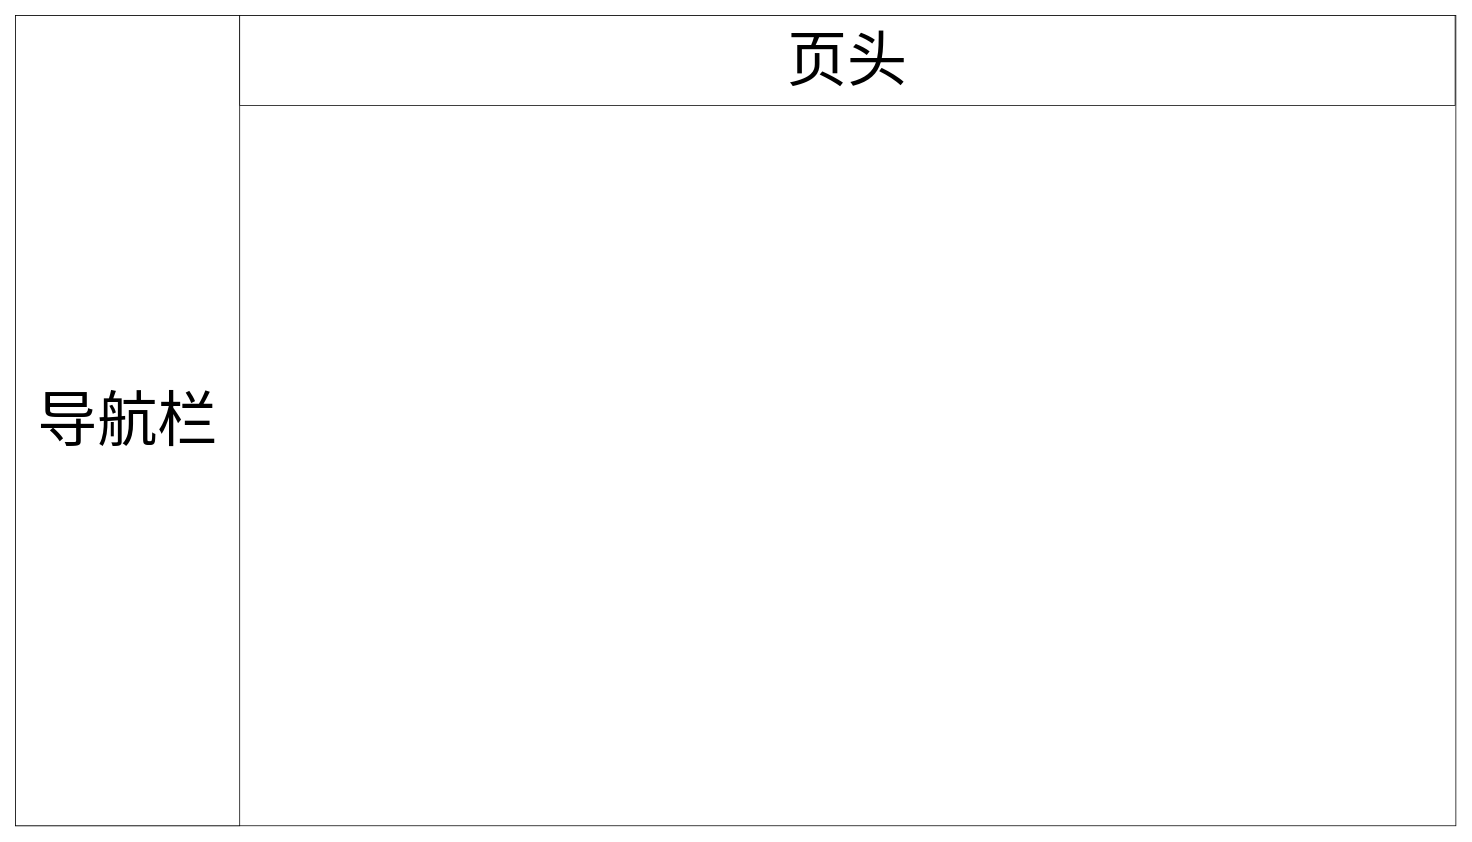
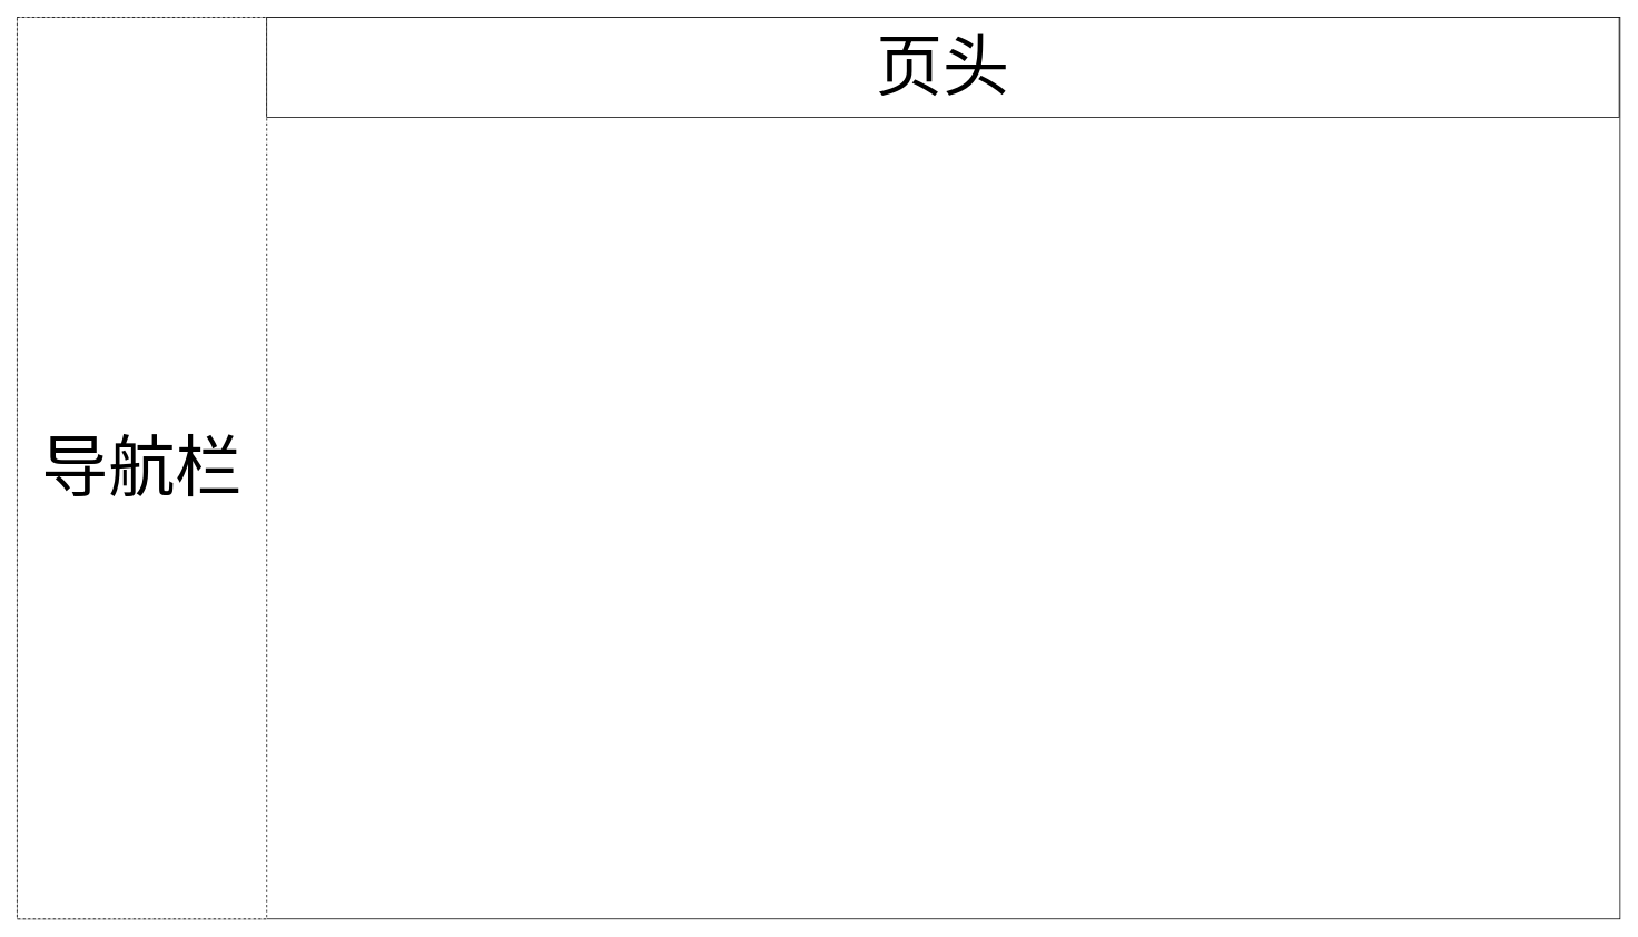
- <mxCell id="3" value="&lt;font style=&quot;font-size: 80px&quot;&gt;导航栏&lt;/font&gt;" style="rounded=0;whiteSpace=wrap;html=1;" vertex="1" parent="1"><mxGeometry x="20" y="20" width="299" height="1080" as="geometry" /></mxCell>
+ <mxCell id="3" value="&lt;font style=&quot;font-size: 80px&quot;&gt;导航栏&lt;/font&gt;" style="rounded=0;whiteSpace=wrap;html=1;dashed=1;" vertex="1" parent="1"><mxGeometry x="20" y="20" width="299" height="1080" as="geometry" /></mxCell>
